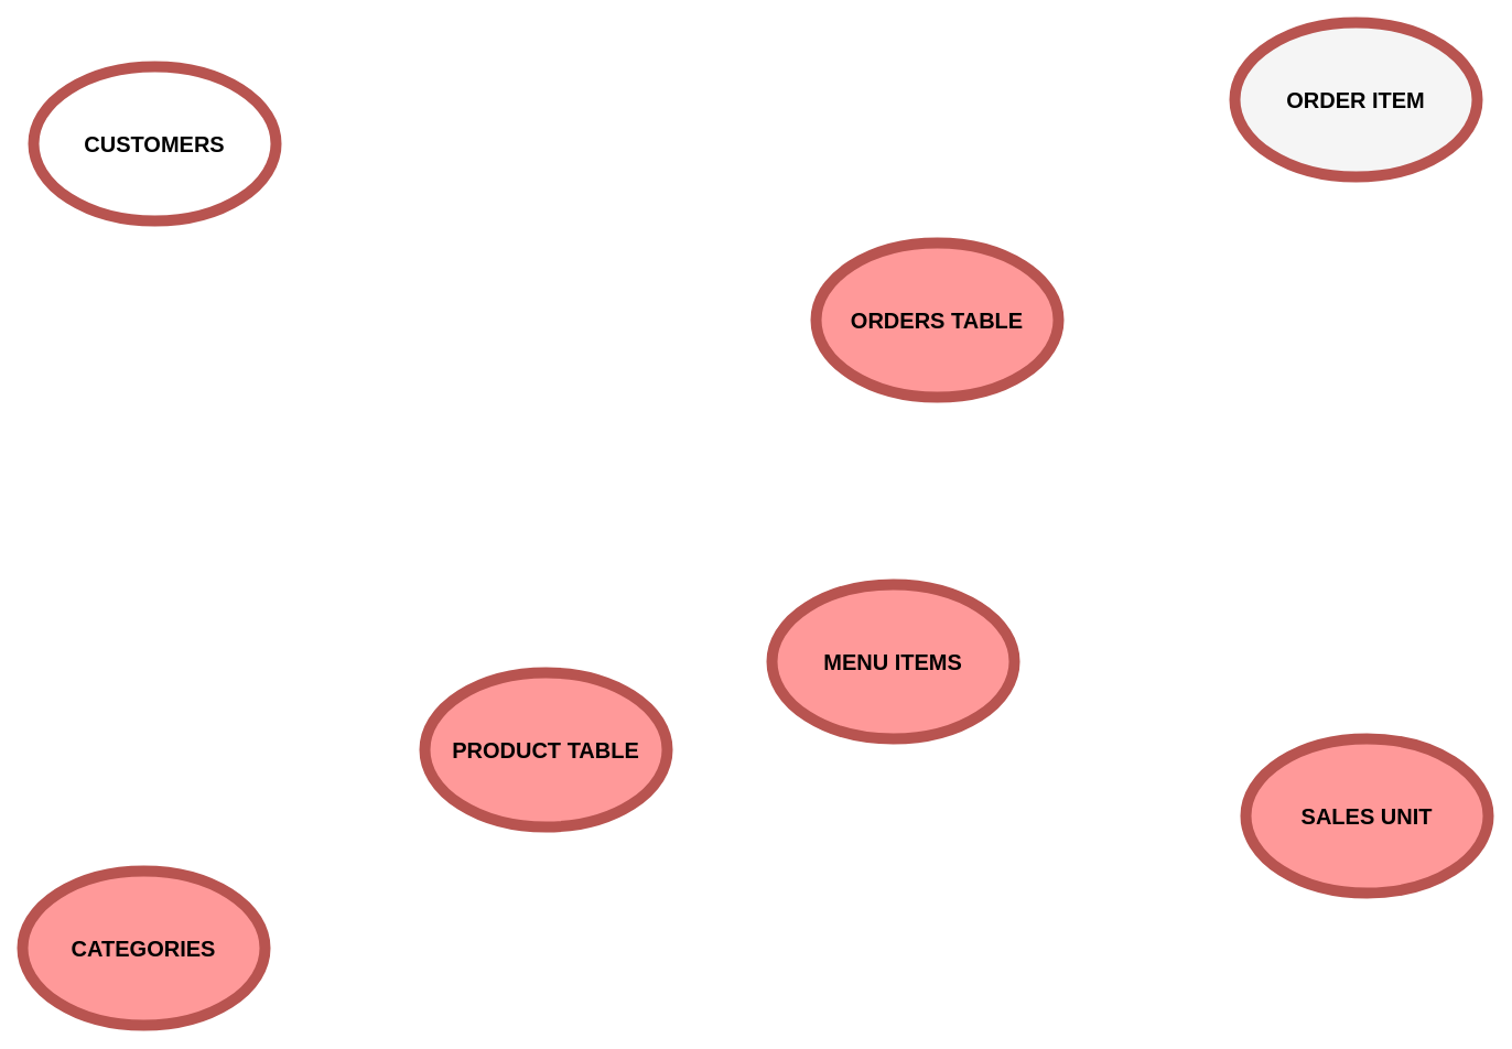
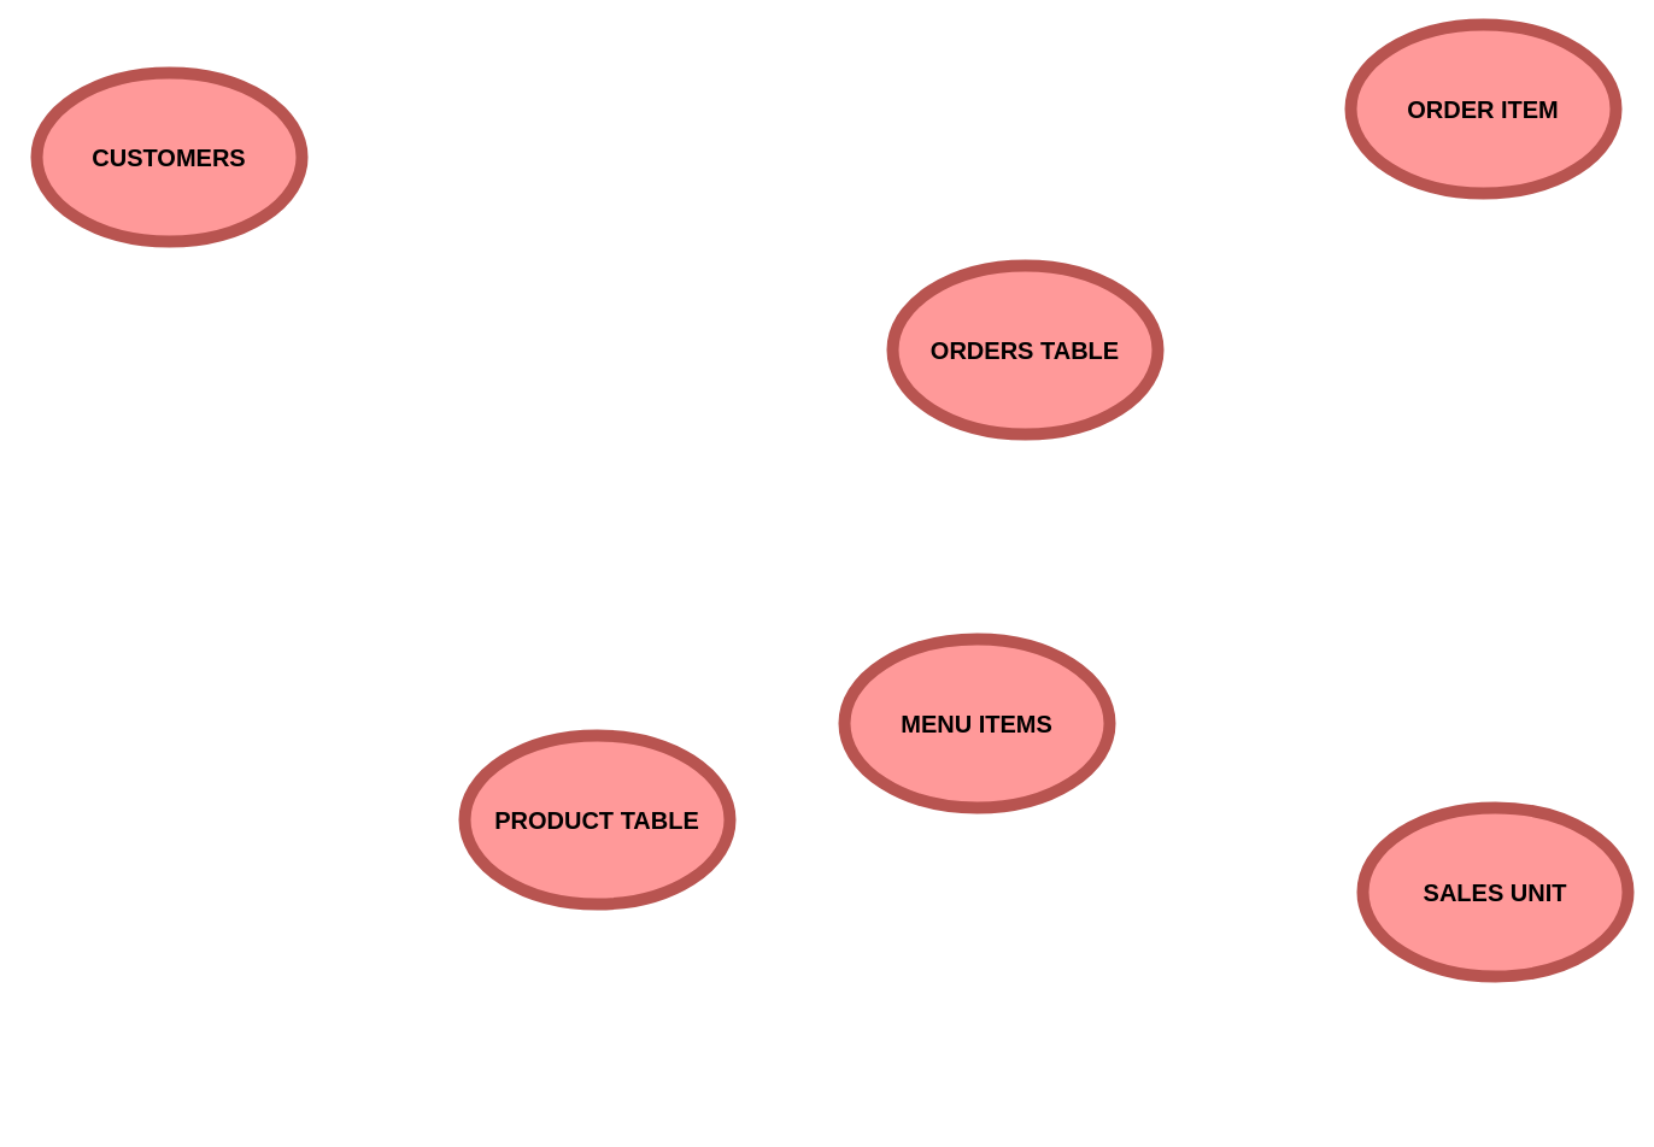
- <mxCell id="6" value="&lt;b&gt;ORDER ITEM&lt;/b&gt;" style="ellipse;whiteSpace=wrap;html=1;fontSize=20;labelBackgroundColor=none;fillColor=#f5f5f5;strokeColor=#b85450;strokeWidth=10;" vertex="1" parent="1"><mxGeometry x="1120" y="20" width="220" height="140" as="geometry" /></mxCell>
+ <mxCell id="6" value="&lt;b&gt;ORDER ITEM&lt;/b&gt;" style="ellipse;whiteSpace=wrap;html=1;fontSize=20;labelBackgroundColor=none;fillColor=#FF9999;strokeColor=#b85450;strokeWidth=10;" vertex="1" parent="1"><mxGeometry x="1120" y="20" width="220" height="140" as="geometry" /></mxCell>
- <mxCell id="7" value="&lt;b&gt;CUSTOMERS&lt;/b&gt;" style="ellipse;whiteSpace=wrap;html=1;fontSize=20;labelBackgroundColor=none;fillColor=#ffffff;strokeColor=#b85450;strokeWidth=10;" vertex="1" parent="1"><mxGeometry x="30" y="60" width="220" height="140" as="geometry" /></mxCell>
+ <mxCell id="7" value="&lt;b&gt;CUSTOMERS&lt;/b&gt;" style="ellipse;whiteSpace=wrap;html=1;fontSize=20;labelBackgroundColor=none;fillColor=#FF9999;strokeColor=#b85450;strokeWidth=10;" vertex="1" parent="1"><mxGeometry x="30" y="60" width="220" height="140" as="geometry" /></mxCell>
- <mxCell id="8" value="&lt;b&gt;CATEGORIES&lt;/b&gt;" style="ellipse;whiteSpace=wrap;html=1;fontSize=20;labelBackgroundColor=none;fillColor=#FF9999;strokeColor=#b85450;strokeWidth=10;" vertex="1" parent="1"><mxGeometry x="20" y="790" width="220" height="140" as="geometry" /></mxCell>
